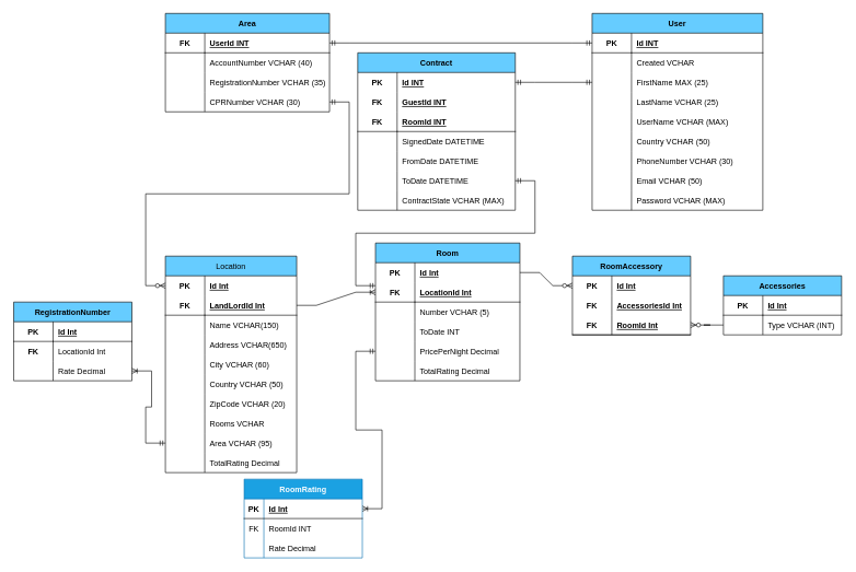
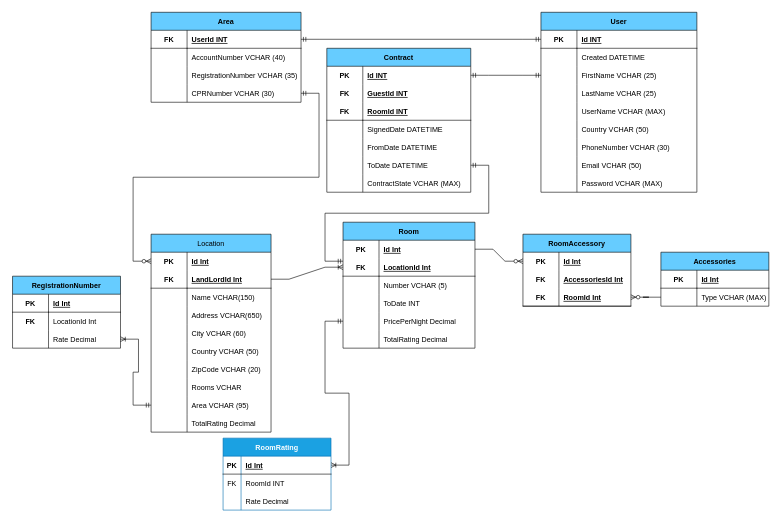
- <mxCell id="68" value="Created VCHAR" style="shape=partialRectangle;connectable=0;fillColor=none;top=0;left=0;bottom=0;right=0;align=left;spacingLeft=6;overflow=hidden;fillStyle=auto;" parent="66" vertex="1"><mxGeometry x="60" width="200" height="30" as="geometry"><mxRectangle width="200" height="30" as="alternateBounds" /></mxGeometry></mxCell>
+ <mxCell id="68" value="Created DATETIME" style="shape=partialRectangle;connectable=0;fillColor=none;top=0;left=0;bottom=0;right=0;align=left;spacingLeft=6;overflow=hidden;fillStyle=auto;" parent="66" vertex="1"><mxGeometry x="60" width="200" height="30" as="geometry"><mxRectangle width="200" height="30" as="alternateBounds" /></mxGeometry></mxCell>
- <mxCell id="71" value="FirstName MAX (25)" style="shape=partialRectangle;connectable=0;fillColor=none;top=0;left=0;bottom=0;right=0;align=left;spacingLeft=6;overflow=hidden;fillStyle=auto;" parent="69" vertex="1"><mxGeometry x="60" width="200" height="30" as="geometry"><mxRectangle width="200" height="30" as="alternateBounds" /></mxGeometry></mxCell>
+ <mxCell id="71" value="FirstName VCHAR (25)" style="shape=partialRectangle;connectable=0;fillColor=none;top=0;left=0;bottom=0;right=0;align=left;spacingLeft=6;overflow=hidden;fillStyle=auto;" parent="69" vertex="1"><mxGeometry x="60" width="200" height="30" as="geometry"><mxRectangle width="200" height="30" as="alternateBounds" /></mxGeometry></mxCell>
- <mxCell id="40" value="Type VCHAR (INT)" style="shape=partialRectangle;connectable=0;fillColor=none;top=0;left=0;bottom=0;right=0;align=left;spacingLeft=6;overflow=hidden;fillStyle=auto;" parent="38" vertex="1"><mxGeometry x="60" width="120" height="30" as="geometry"><mxRectangle width="120" height="30" as="alternateBounds" /></mxGeometry></mxCell>
+ <mxCell id="40" value="Type VCHAR (MAX)" style="shape=partialRectangle;connectable=0;fillColor=none;top=0;left=0;bottom=0;right=0;align=left;spacingLeft=6;overflow=hidden;fillStyle=auto;" parent="38" vertex="1"><mxGeometry x="60" width="120" height="30" as="geometry"><mxRectangle width="120" height="30" as="alternateBounds" /></mxGeometry></mxCell>
